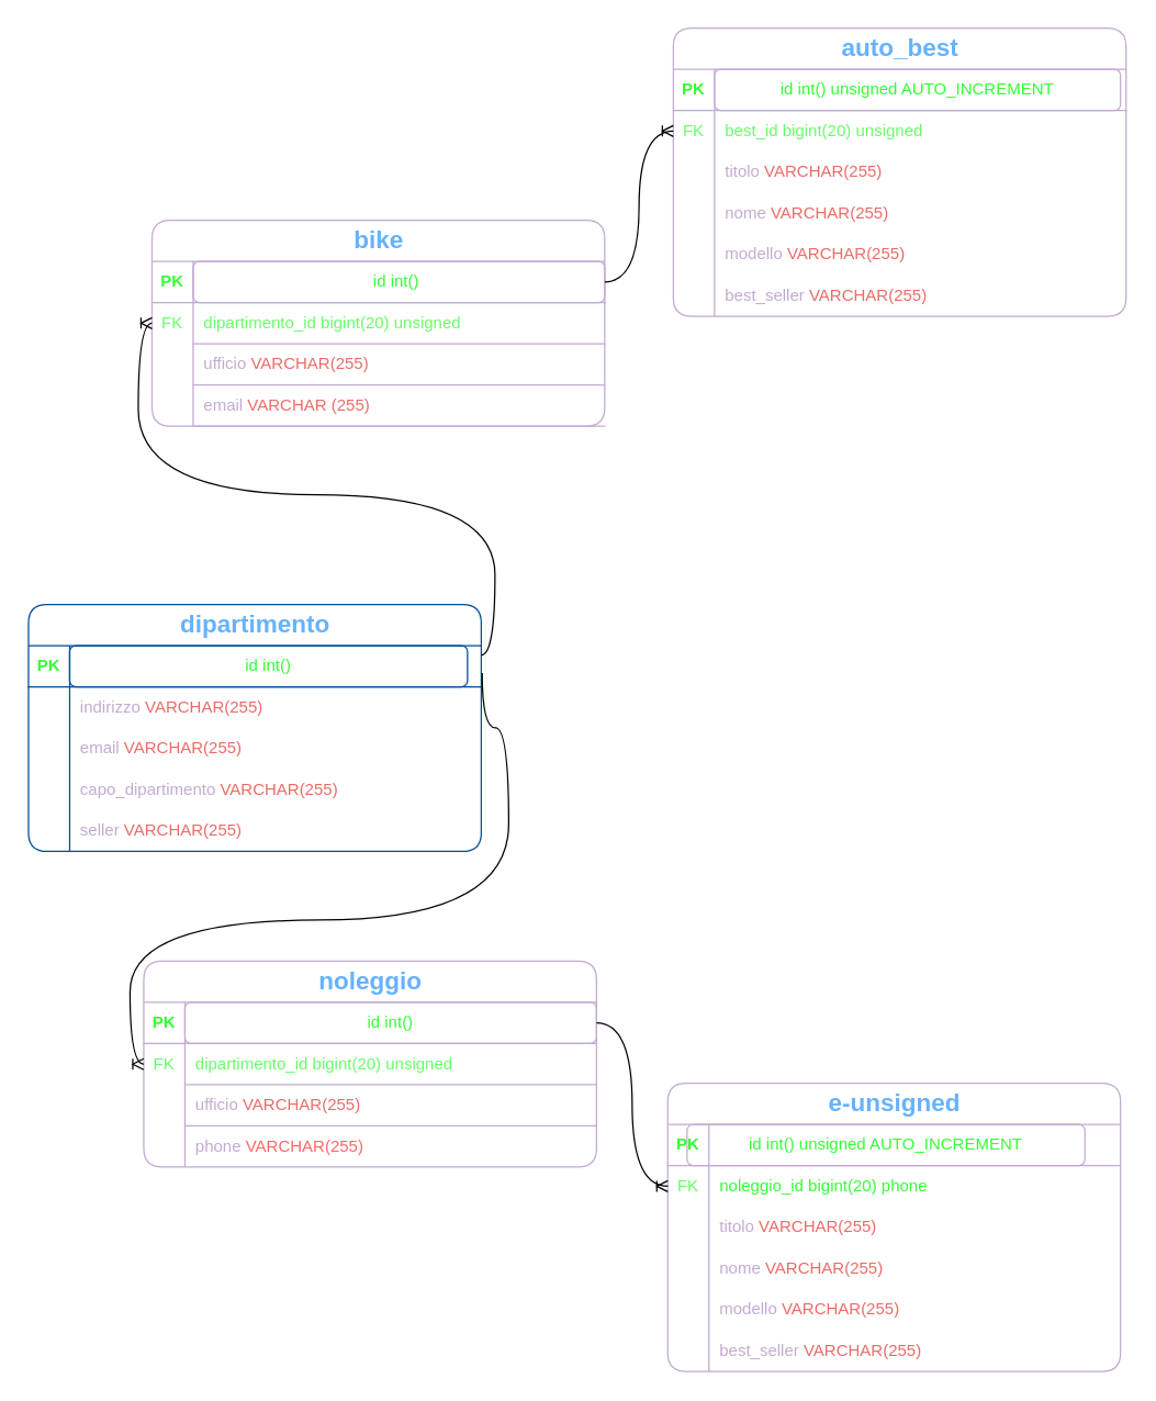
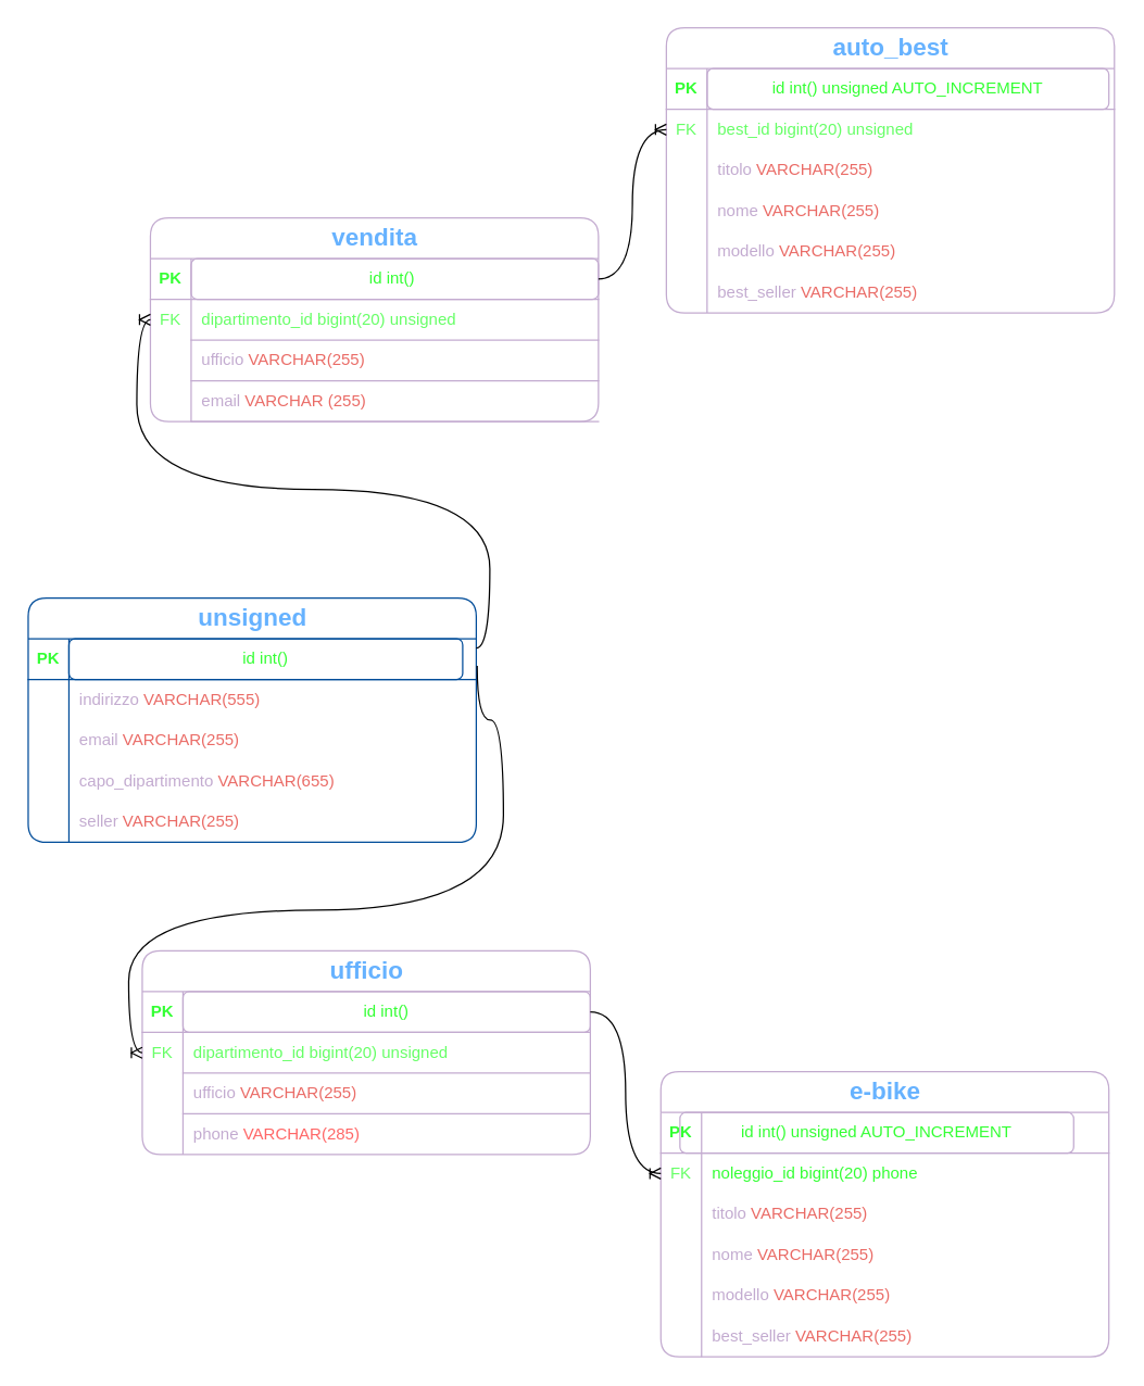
- <mxCell id="16" value="&lt;h2&gt;&lt;font color=&quot;#66b2ff&quot;&gt;bike&lt;/font&gt;&lt;/h2&gt;" style="shape=table;startSize=30;container=1;collapsible=1;childLayout=tableLayout;fixedRows=1;rowLines=0;fontStyle=1;align=center;resizeLast=1;html=1;strokeColor=#C3ABD0;rounded=1;" parent="1" vertex="1"><mxGeometry x="110" y="160" width="330" height="150" as="geometry" /></mxCell>
+ <mxCell id="16" value="&lt;h2&gt;&lt;font color=&quot;#66b2ff&quot;&gt;vendita&lt;/font&gt;&lt;/h2&gt;" style="shape=table;startSize=30;container=1;collapsible=1;childLayout=tableLayout;fixedRows=1;rowLines=0;fontStyle=1;align=center;resizeLast=1;html=1;strokeColor=#C3ABD0;rounded=1;" parent="1" vertex="1"><mxGeometry x="110" y="160" width="330" height="150" as="geometry" /></mxCell>
- <mxCell id="30" value="&lt;h2&gt;&lt;font color=&quot;#66b2ff&quot;&gt;dipartimento&lt;/font&gt;&lt;/h2&gt;" style="shape=table;startSize=30;container=1;collapsible=1;childLayout=tableLayout;fixedRows=1;rowLines=0;fontStyle=1;align=center;resizeLast=1;html=1;direction=east;flipV=0;flipH=0;strokeColor=#004C99;rounded=1;" parent="1" vertex="1"><mxGeometry y="440" width="330" height="180" as="geometry" x="20" /></mxCell>
+ <mxCell id="30" value="&lt;h2&gt;&lt;font color=&quot;#66b2ff&quot;&gt;unsigned&lt;/font&gt;&lt;/h2&gt;" style="shape=table;startSize=30;container=1;collapsible=1;childLayout=tableLayout;fixedRows=1;rowLines=0;fontStyle=1;align=center;resizeLast=1;html=1;direction=east;flipV=0;flipH=0;strokeColor=#004C99;rounded=1;" parent="1" vertex="1"><mxGeometry y="440" width="330" height="180" as="geometry" x="20" /></mxCell>
- <mxCell id="36" value="&lt;font color=&quot;#c3abd0&quot; style=&quot;text-align: center;&quot;&gt;indirizzo &lt;/font&gt;&lt;font color=&quot;#ea6b66&quot; style=&quot;text-align: center;&quot;&gt;VARCHAR(255)&lt;/font&gt;" style="shape=partialRectangle;connectable=0;fillColor=none;top=0;left=0;bottom=0;right=0;align=left;spacingLeft=6;overflow=hidden;whiteSpace=wrap;html=1;strokeColor=#004C99;rounded=1;" parent="34" vertex="1"><mxGeometry x="30" width="300" height="30" as="geometry"><mxRectangle width="300" height="30" as="alternateBounds" /></mxGeometry></mxCell>
+ <mxCell id="36" value="&lt;font color=&quot;#c3abd0&quot; style=&quot;text-align: center;&quot;&gt;indirizzo &lt;/font&gt;&lt;font color=&quot;#ea6b66&quot; style=&quot;text-align: center;&quot;&gt;VARCHAR(555)&lt;/font&gt;" style="shape=partialRectangle;connectable=0;fillColor=none;top=0;left=0;bottom=0;right=0;align=left;spacingLeft=6;overflow=hidden;whiteSpace=wrap;html=1;strokeColor=#004C99;rounded=1;" parent="34" vertex="1"><mxGeometry x="30" width="300" height="30" as="geometry"><mxRectangle width="300" height="30" as="alternateBounds" /></mxGeometry></mxCell>
- <mxCell id="42" value="&lt;font style=&quot;text-align: center;&quot; color=&quot;#c3abd0&quot;&gt;capo_dipartimento&amp;nbsp;&lt;/font&gt;&lt;font style=&quot;text-align: center;&quot; color=&quot;#ea6b66&quot;&gt;VARCHAR(255)&lt;/font&gt;" style="shape=partialRectangle;connectable=0;fillColor=none;top=0;left=0;bottom=0;right=0;align=left;spacingLeft=6;overflow=hidden;whiteSpace=wrap;html=1;strokeColor=#004C99;rounded=1;" vertex="1" parent="40"><mxGeometry x="30" width="300" height="30" as="geometry"><mxRectangle width="300" height="30" as="alternateBounds" /></mxGeometry></mxCell>
+ <mxCell id="42" value="&lt;font style=&quot;text-align: center;&quot; color=&quot;#c3abd0&quot;&gt;capo_dipartimento&amp;nbsp;&lt;/font&gt;&lt;font style=&quot;text-align: center;&quot; color=&quot;#ea6b66&quot;&gt;VARCHAR(655)&lt;/font&gt;" style="shape=partialRectangle;connectable=0;fillColor=none;top=0;left=0;bottom=0;right=0;align=left;spacingLeft=6;overflow=hidden;whiteSpace=wrap;html=1;strokeColor=#004C99;rounded=1;" vertex="1" parent="40"><mxGeometry x="30" width="300" height="30" as="geometry"><mxRectangle width="300" height="30" as="alternateBounds" /></mxGeometry></mxCell>
- <mxCell id="2" value="&lt;h2&gt;&lt;font color=&quot;#66b2ff&quot;&gt;noleggio&lt;/font&gt;&lt;/h2&gt;" style="shape=table;startSize=30;container=1;collapsible=1;childLayout=tableLayout;fixedRows=1;rowLines=0;fontStyle=1;align=center;resizeLast=1;html=1;strokeColor=#C3ABD0;rounded=1;" parent="1" vertex="1"><mxGeometry x="104" y="700" width="330" height="150" as="geometry" /></mxCell>
+ <mxCell id="2" value="&lt;h2&gt;&lt;font color=&quot;#66b2ff&quot;&gt;ufficio&lt;/font&gt;&lt;/h2&gt;" style="shape=table;startSize=30;container=1;collapsible=1;childLayout=tableLayout;fixedRows=1;rowLines=0;fontStyle=1;align=center;resizeLast=1;html=1;strokeColor=#C3ABD0;rounded=1;" parent="1" vertex="1"><mxGeometry x="104" y="700" width="330" height="150" as="geometry" /></mxCell>
- <mxCell id="68" value="&lt;h2&gt;&lt;font color=&quot;#66b2ff&quot;&gt;e-unsigned&lt;/font&gt;&lt;/h2&gt;" style="shape=table;startSize=30;container=1;collapsible=1;childLayout=tableLayout;fixedRows=1;rowLines=0;fontStyle=1;align=center;resizeLast=1;html=1;strokeColor=#C3ABD0;rounded=1;" vertex="1" parent="1"><mxGeometry x="485.93" y="789" width="330" height="210" as="geometry" /></mxCell>
+ <mxCell id="68" value="&lt;h2&gt;&lt;font color=&quot;#66b2ff&quot;&gt;e-bike&lt;/font&gt;&lt;/h2&gt;" style="shape=table;startSize=30;container=1;collapsible=1;childLayout=tableLayout;fixedRows=1;rowLines=0;fontStyle=1;align=center;resizeLast=1;html=1;strokeColor=#C3ABD0;rounded=1;" vertex="1" parent="1"><mxGeometry x="485.93" y="789" width="330" height="210" as="geometry" /></mxCell>
- <mxCell id="14" value="&lt;div style=&quot;text-align: center;&quot;&gt;&lt;span style=&quot;background-color: initial;&quot;&gt;&lt;font color=&quot;#c3abd0&quot;&gt;phone &lt;/font&gt;&lt;font color=&quot;#ff6666&quot;&gt;VARCHAR(255)&lt;/font&gt;&lt;font color=&quot;#c3abd0&quot;&gt;&amp;nbsp;&lt;/font&gt;&lt;/span&gt;&lt;/div&gt;" style="shape=partialRectangle;connectable=0;fillColor=none;top=0;left=0;bottom=0;right=0;align=left;spacingLeft=6;overflow=hidden;whiteSpace=wrap;html=1;strokeColor=#C3ABD0;rounded=1;" parent="12" vertex="1"><mxGeometry x="30" width="300" height="30" as="geometry"><mxRectangle width="300" height="30" as="alternateBounds" /></mxGeometry></mxCell>
+ <mxCell id="14" value="&lt;div style=&quot;text-align: center;&quot;&gt;&lt;span style=&quot;background-color: initial;&quot;&gt;&lt;font color=&quot;#c3abd0&quot;&gt;phone &lt;/font&gt;&lt;font color=&quot;#ff6666&quot;&gt;VARCHAR(285)&lt;/font&gt;&lt;font color=&quot;#c3abd0&quot;&gt;&amp;nbsp;&lt;/font&gt;&lt;/span&gt;&lt;/div&gt;" style="shape=partialRectangle;connectable=0;fillColor=none;top=0;left=0;bottom=0;right=0;align=left;spacingLeft=6;overflow=hidden;whiteSpace=wrap;html=1;strokeColor=#C3ABD0;rounded=1;" parent="12" vertex="1"><mxGeometry x="30" width="300" height="30" as="geometry"><mxRectangle width="300" height="30" as="alternateBounds" /></mxGeometry></mxCell>
